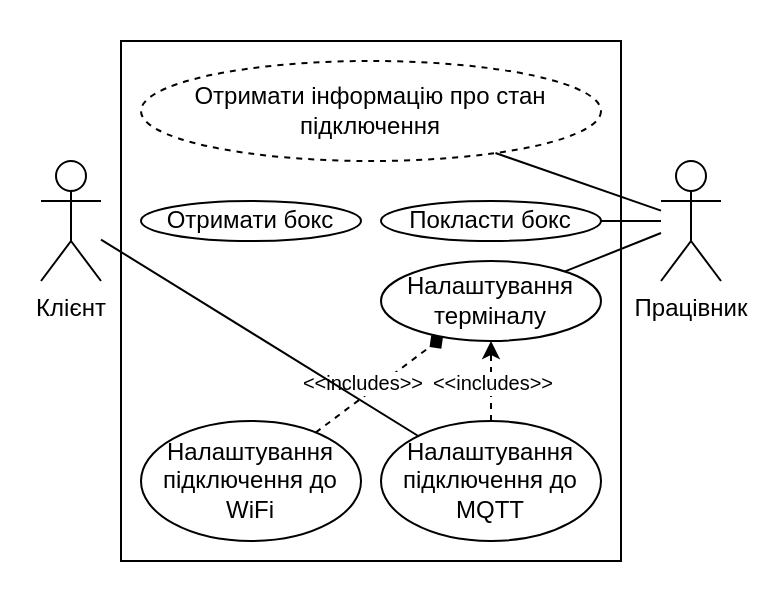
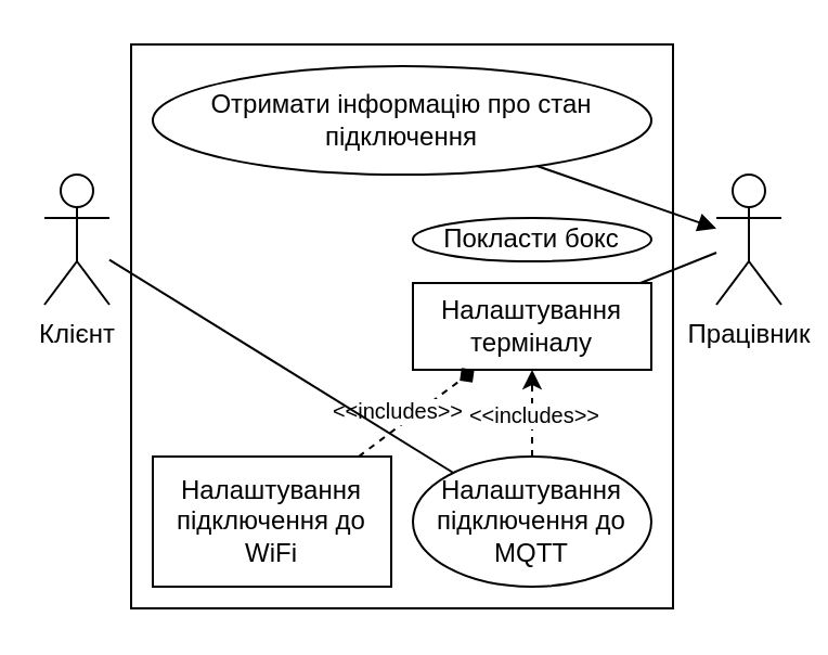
- <mxCell id="16" value="Отримати інформацію про стан підключення" style="ellipse;whiteSpace=wrap;html=1;dashed=1;" parent="1" vertex="1"><mxGeometry x="70" y="30" width="230" height="50" as="geometry" /></mxCell>
+ <mxCell id="16" value="Отримати інформацію про стан підключення" style="ellipse;whiteSpace=wrap;html=1;" parent="1" vertex="1"><mxGeometry x="70" y="30" width="230" height="50" as="geometry" /></mxCell>
- <mxCell id="17" value="" style="endArrow=none;html=1;rounded=0;" parent="1" source="16" target="3" edge="1"><mxGeometry width="50" height="50" relative="1" as="geometry"><mxPoint x="292" y="145" as="sourcePoint" /><mxPoint x="340" y="126" as="targetPoint" /></mxGeometry></mxCell>
+ <mxCell id="17" value="" style="endArrow=block;html=1;rounded=0;" parent="1" source="16" target="3" edge="1"><mxGeometry width="50" height="50" relative="1" as="geometry"><mxPoint x="292" y="145" as="sourcePoint" /><mxPoint x="340" y="126" as="targetPoint" /></mxGeometry></mxCell>
- <mxCell id="5" value="Отримати бокс" style="ellipse;whiteSpace=wrap;html=1;" parent="1" vertex="1"><mxGeometry x="70" y="100" width="110" height="20" as="geometry" /></mxCell>
- <mxCell id="14" value="" style="endArrow=none;html=1;rounded=0;" parent="1" source="6" target="3" edge="1"><mxGeometry width="50" height="50" relative="1" as="geometry"><mxPoint x="-30" y="120" as="sourcePoint" /><mxPoint x="60" y="120" as="targetPoint" /></mxGeometry></mxCell>
- <mxCell id="7" value="Налаштування терміналу" style="ellipse;whiteSpace=wrap;html=1;" parent="1" vertex="1"><mxGeometry x="190" y="130" width="110" height="40" as="geometry" /></mxCell>
+ <mxCell id="7" value="Налаштування терміналу" style="whiteSpace=wrap;html=1;rounded=0;" parent="1" vertex="1"><mxGeometry x="190" y="130" width="110" height="40" as="geometry" /></mxCell>
- <mxCell id="8" value="Налаштування підключення до WiFi" style="ellipse;whiteSpace=wrap;html=1;" parent="1" vertex="1"><mxGeometry x="70" y="210" width="110" height="60" as="geometry" /></mxCell>
+ <mxCell id="8" value="Налаштування підключення до WiFi" style="whiteSpace=wrap;html=1;rounded=0;" parent="1" vertex="1"><mxGeometry x="70" y="210" width="110" height="60" as="geometry" /></mxCell>
